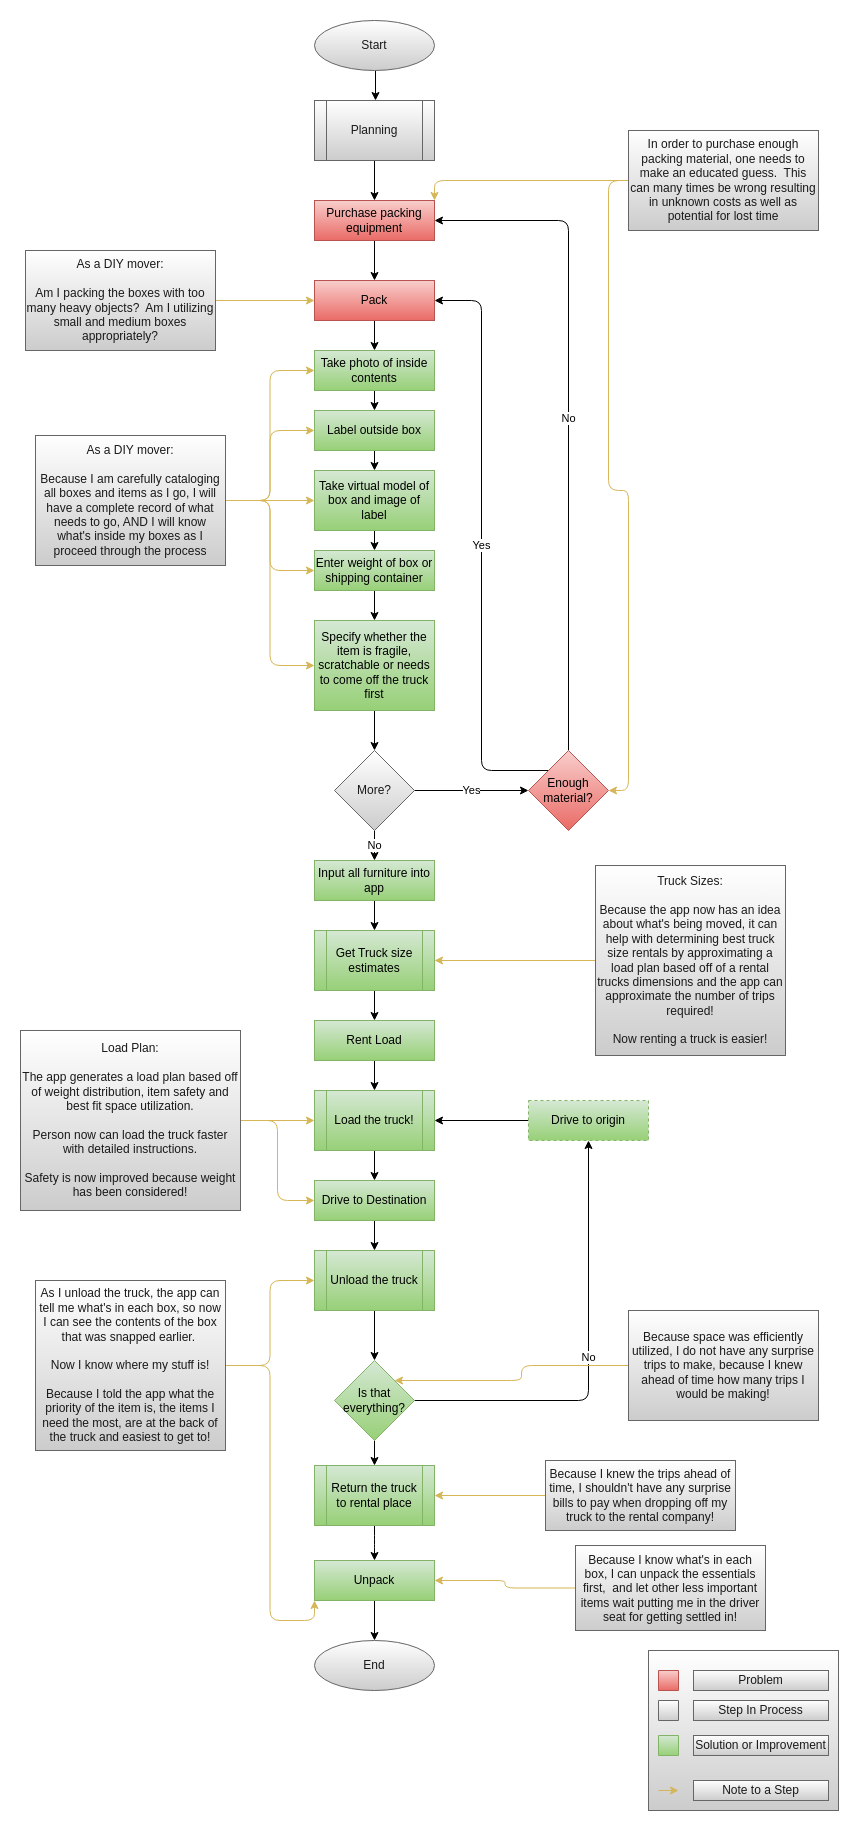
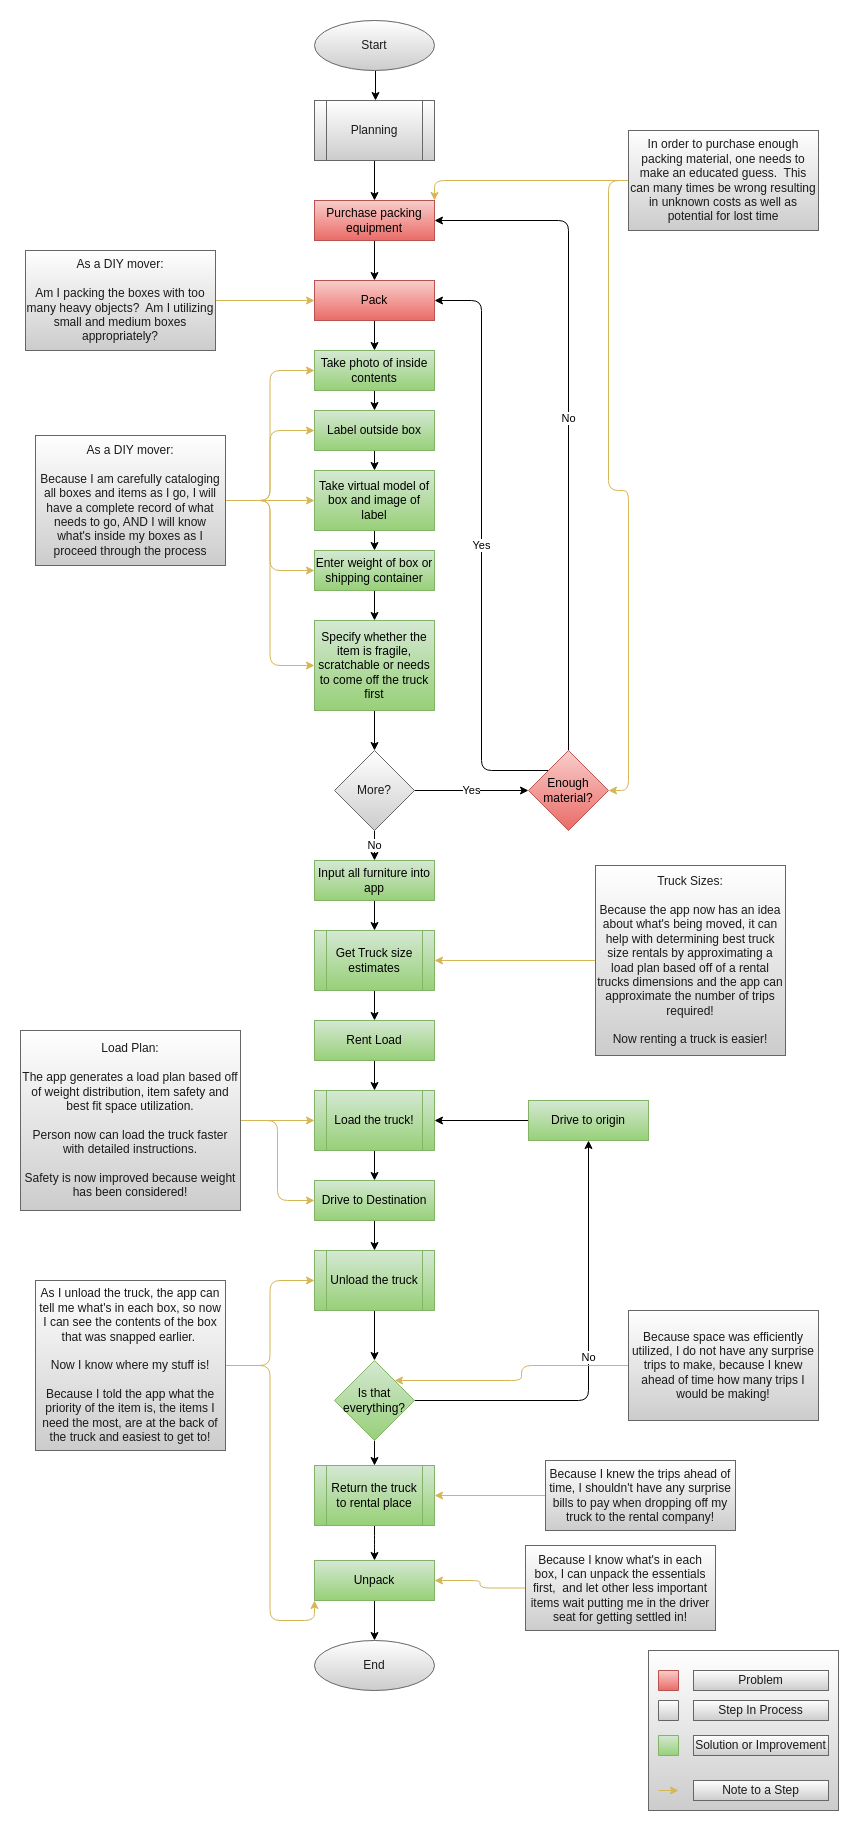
- <mxCell id="18" value="Drive to origin" style="whiteSpace=wrap;html=1;fontSize=12;strokeColor=#82b366;fillColor=#d5e8d4;gradientColor=#97d077;dashed=1;" parent="1" vertex="1"><mxGeometry x="528" y="1100" width="120" height="40" as="geometry" /></mxCell>
+ <mxCell id="18" value="Drive to origin" style="whiteSpace=wrap;html=1;fontSize=12;strokeColor=#82b366;fillColor=#d5e8d4;gradientColor=#97d077;" parent="1" vertex="1"><mxGeometry x="528" y="1100" width="120" height="40" as="geometry" /></mxCell>
- <mxCell id="55" value="Because I know what's in each box, I can unpack the essentials first,&amp;nbsp; and let other less important items wait putting me in the driver seat for getting settled in!" style="text;html=1;strokeColor=#666666;fillColor=#FFFFFF;whiteSpace=wrap;overflow=hidden;fontColor=#1A1A1A;align=center;verticalAlign=middle;gradientColor=#CCCCCC;" parent="1" vertex="1"><mxGeometry x="575" y="1545" width="190" height="85" as="geometry" /></mxCell>
+ <mxCell id="55" value="Because I know what's in each box, I can unpack the essentials first,&amp;nbsp; and let other less important items wait putting me in the driver seat for getting settled in!" style="text;html=1;strokeColor=#666666;fillColor=#FFFFFF;whiteSpace=wrap;overflow=hidden;fontColor=#1A1A1A;align=center;verticalAlign=middle;gradientColor=#CCCCCC;" parent="1" vertex="1"><mxGeometry x="525" y="1545" width="190" height="85" as="geometry" /></mxCell>
